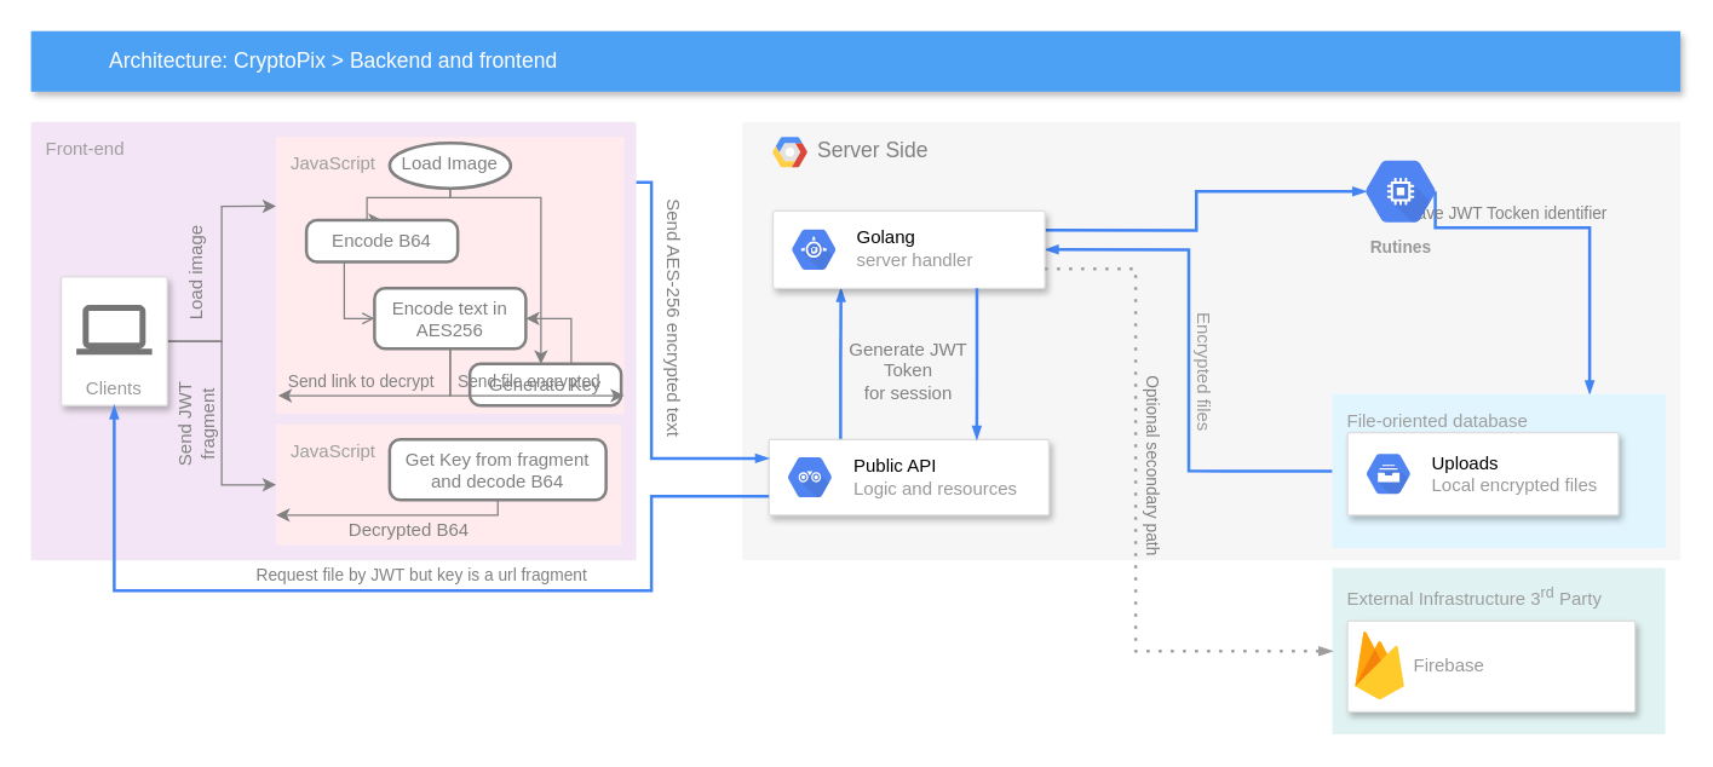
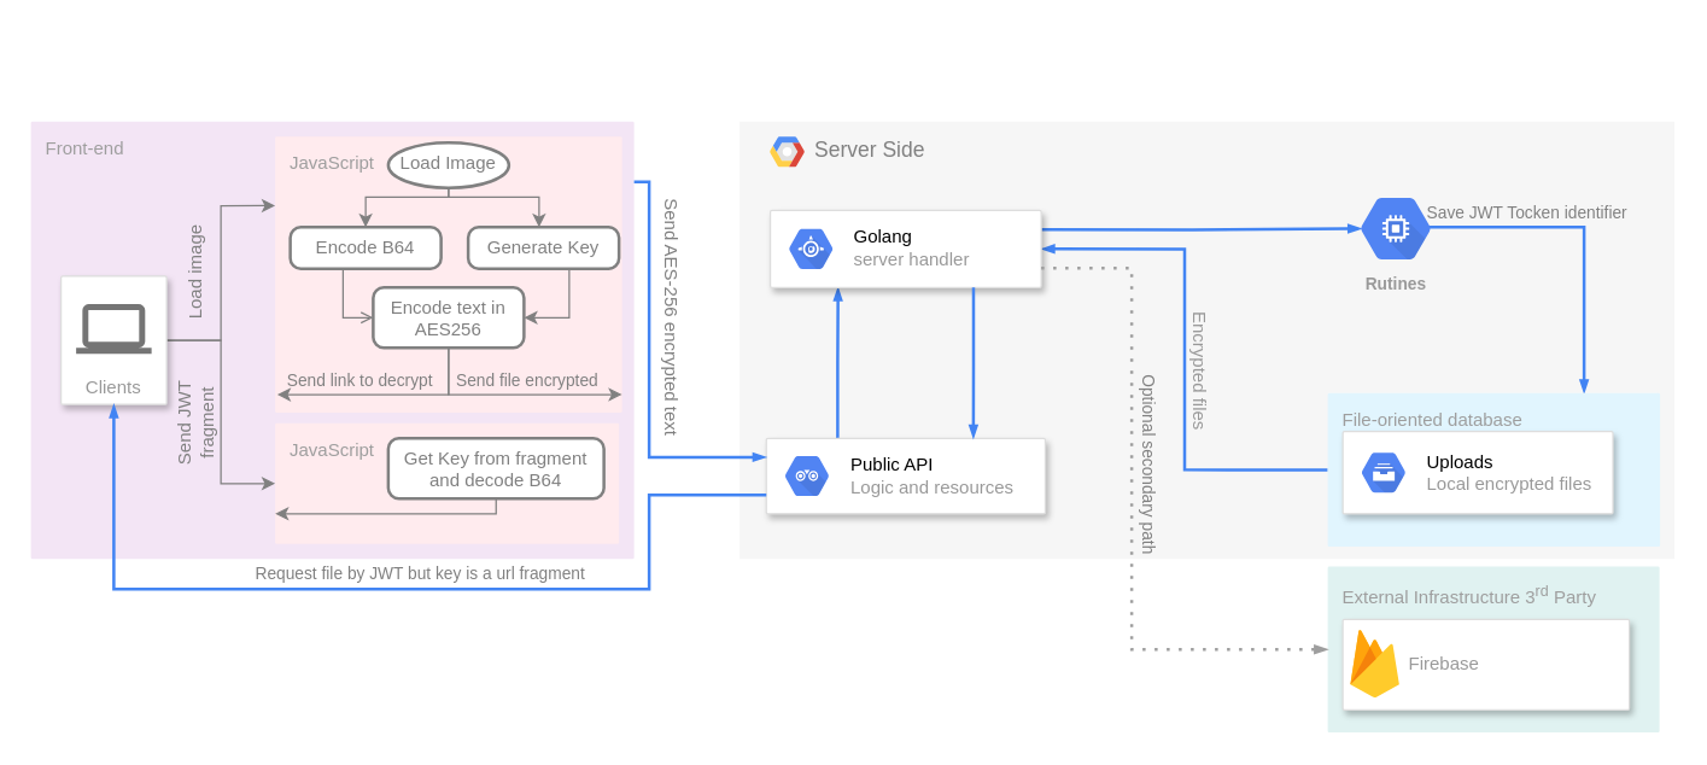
- <mxCell id="21" value="Architecture: CryptoPix &amp;gt; Backend and frontend" style="fillColor=#4DA1F5;strokeColor=none;shadow=1;gradientColor=none;fontSize=14;align=left;spacingLeft=50;fontColor=#ffffff;html=1;" parent="1" vertex="1"><mxGeometry x="20" y="20" width="1090" height="40" as="geometry" /></mxCell>
- <mxCell id="16" value="&lt;div&gt;Rutines&lt;/div&gt;" style="sketch=0;html=1;fillColor=#5184F3;strokeColor=none;verticalAlign=top;labelPosition=center;verticalLabelPosition=bottom;align=center;spacingTop=-6;fontSize=11;fontStyle=1;fontColor=#999999;shape=mxgraph.gcp2.hexIcon;prIcon=compute_engine;labelBackgroundColor=none;" parent="4" vertex="1"><mxGeometry x="400.02" y="16" width="70.24" height="60" as="geometry" /></mxCell>
+ <mxCell id="16" value="&lt;div&gt;Rutines&lt;/div&gt;" style="sketch=0;html=1;fillColor=#5184F3;strokeColor=none;verticalAlign=top;labelPosition=center;verticalLabelPosition=bottom;align=center;spacingTop=-6;fontSize=11;fontStyle=1;fontColor=#999999;shape=mxgraph.gcp2.hexIcon;prIcon=compute_engine;labelBackgroundColor=none;" parent="4" vertex="1"><mxGeometry x="400.02" y="41" width="70.24" height="60" as="geometry" /></mxCell>
- <mxCell id="36" value="Encode B64" style="rounded=1;whiteSpace=wrap;html=1;absoluteArcSize=1;arcSize=14;strokeWidth=2;labelBackgroundColor=none;fontColor=#808080;fillColor=default;verticalAlign=top;strokeColor=#808080;" parent="1" vertex="1"><mxGeometry x="202" y="145" width="100" height="27.5" as="geometry" /></mxCell>
+ <mxCell id="36" value="Encode B64" style="rounded=1;whiteSpace=wrap;html=1;absoluteArcSize=1;arcSize=14;strokeWidth=2;labelBackgroundColor=none;fontColor=#808080;fillColor=default;verticalAlign=top;strokeColor=#808080;" parent="1" vertex="1"><mxGeometry x="192" y="150" width="100" height="27.5" as="geometry" /></mxCell>
- <mxCell id="19" value="&lt;div&gt;Generate JWT Token &lt;br&gt;&lt;/div&gt;&lt;div&gt;for session&lt;/div&gt;" style="text;html=1;strokeColor=none;fillColor=none;align=center;verticalAlign=middle;whiteSpace=wrap;rounded=0;labelBackgroundColor=none;fontColor=#808080;" parent="4" vertex="1"><mxGeometry x="55.087" y="157.625" width="110.178" height="15.263" as="geometry" /></mxCell>
- <mxCell id="38" value="Generate Key" style="rounded=1;whiteSpace=wrap;html=1;absoluteArcSize=1;arcSize=14;strokeWidth=2;labelBackgroundColor=none;fontColor=#808080;fillColor=default;verticalAlign=top;strokeColor=#808080;" parent="1" vertex="1"><mxGeometry x="310" y="240" width="100" height="27.5" as="geometry" /></mxCell>
+ <mxCell id="38" value="Generate Key" style="rounded=1;whiteSpace=wrap;html=1;absoluteArcSize=1;arcSize=14;strokeWidth=2;labelBackgroundColor=none;fontColor=#808080;fillColor=default;verticalAlign=top;strokeColor=#808080;" parent="1" vertex="1"><mxGeometry x="310" y="150" width="100" height="27.5" as="geometry" /></mxCell>
- <mxCell id="51" value="Decrypted B64" style="text;html=1;strokeColor=none;fillColor=none;align=center;verticalAlign=middle;whiteSpace=wrap;rounded=0;labelBackgroundColor=none;fontColor=#808080;" parent="1" vertex="1"><mxGeometry x="220" y="340" width="100" height="20" as="geometry" /></mxCell>
